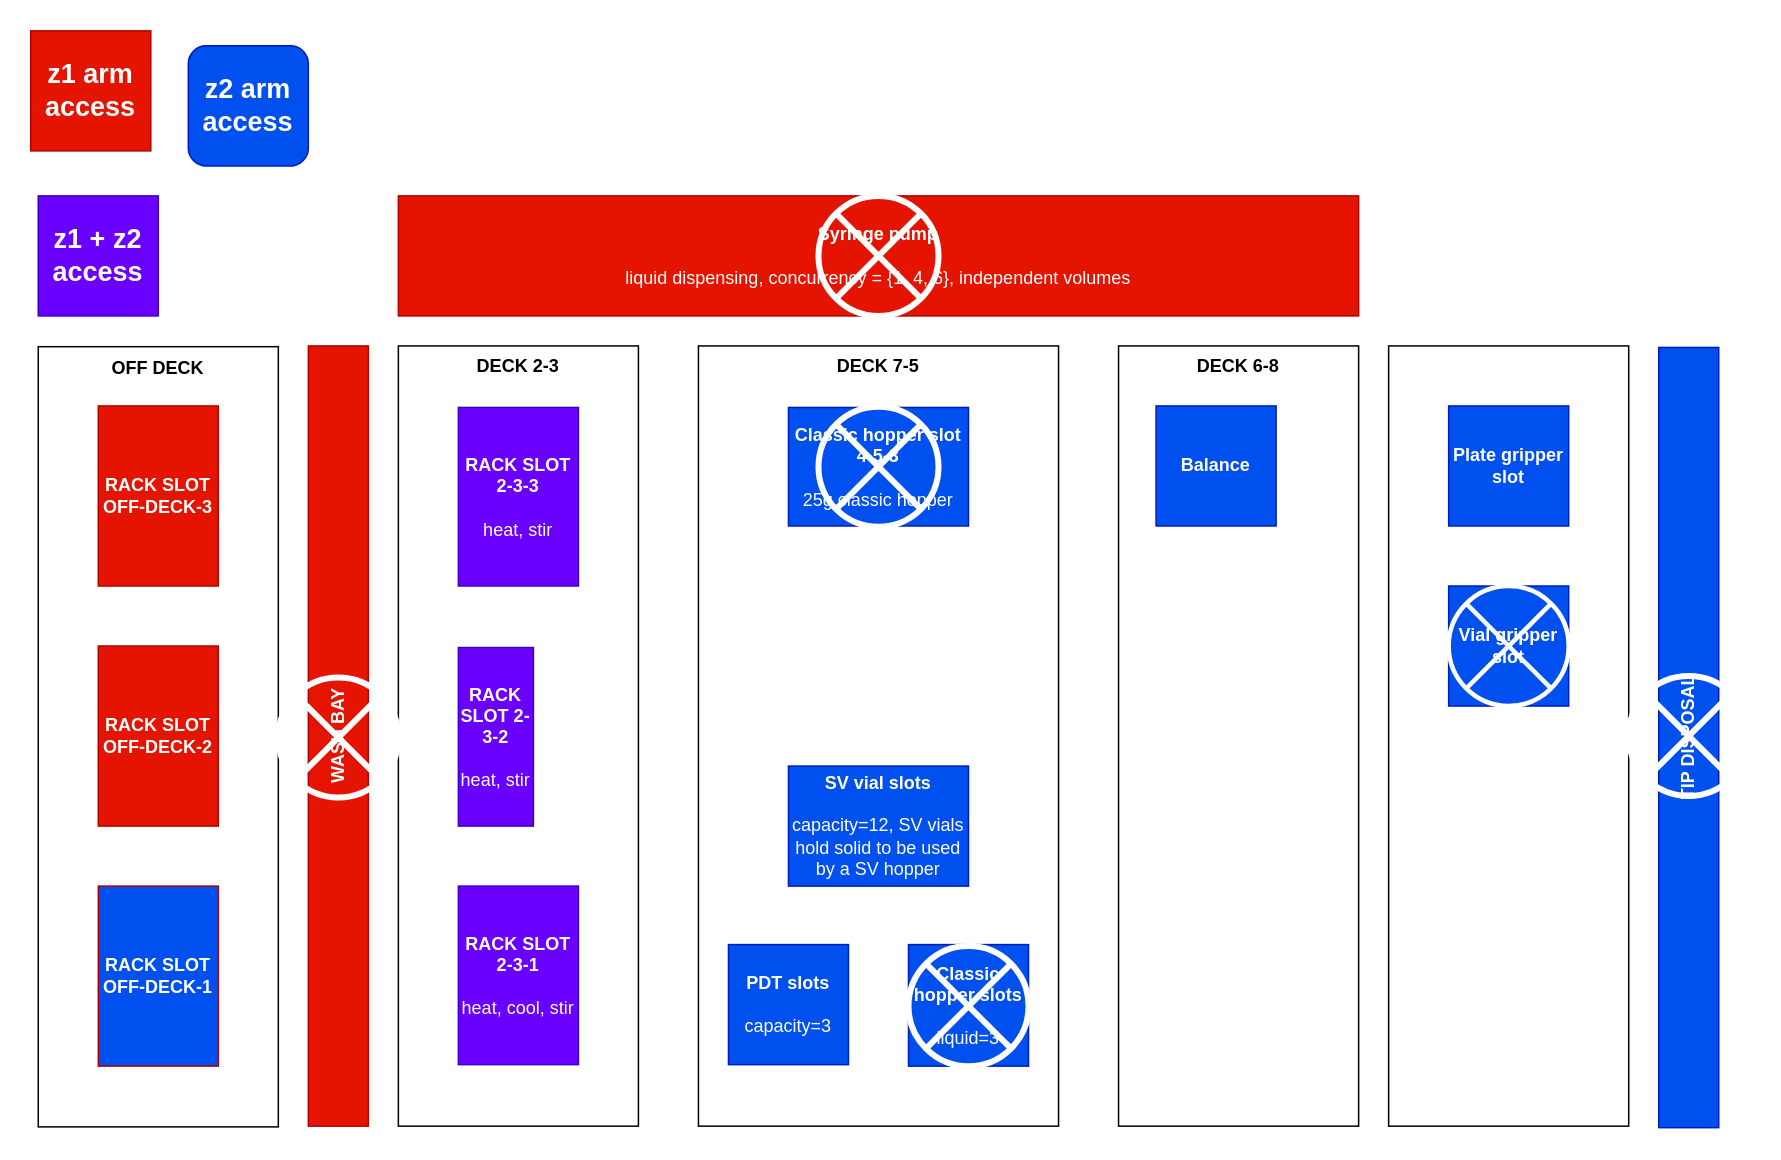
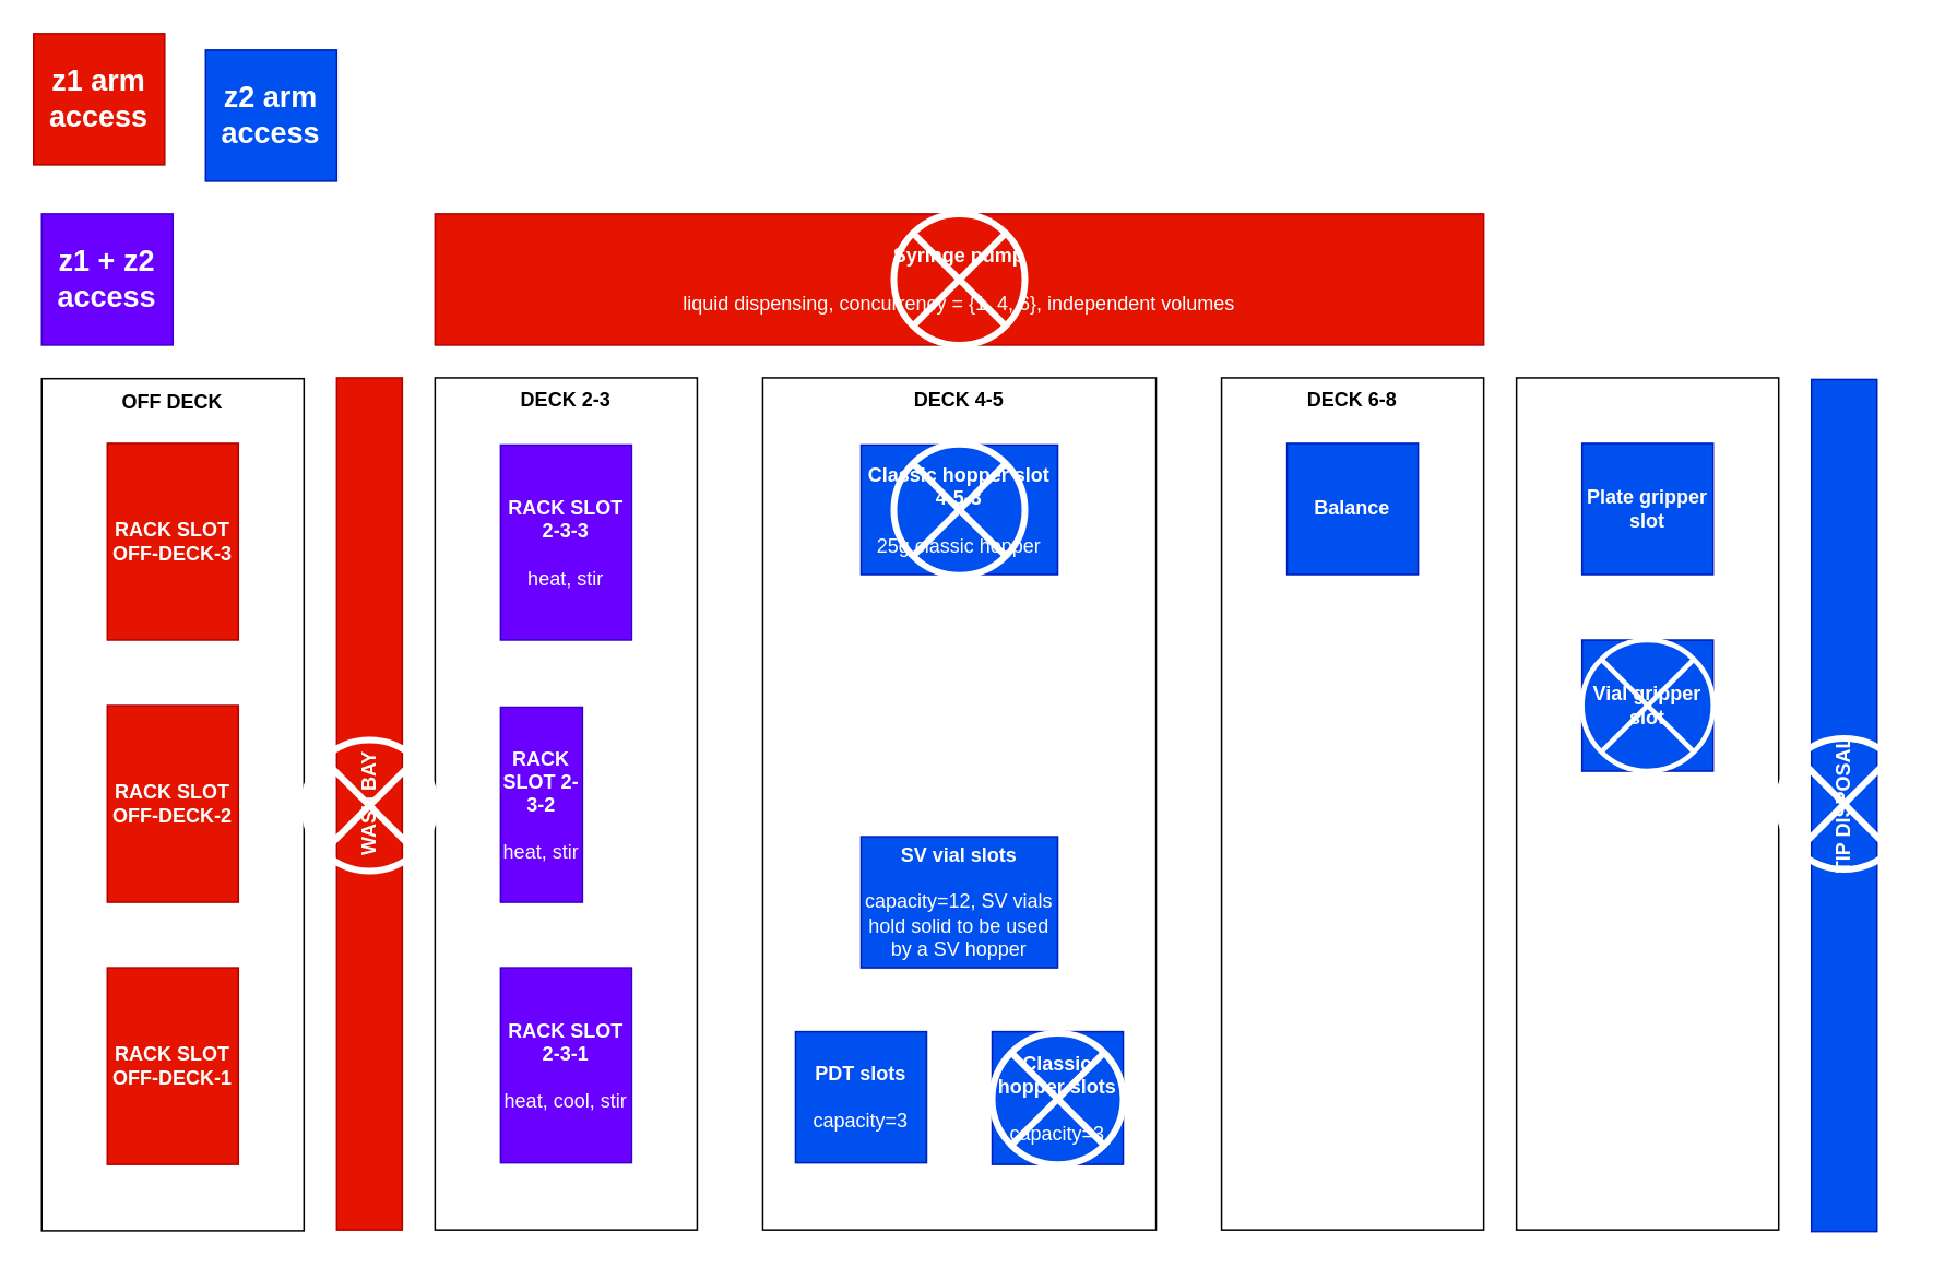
- <mxCell id="19" value="&lt;font style=&quot;font-size: 18px;&quot;&gt;&lt;b style=&quot;&quot;&gt;z2 arm access&lt;/b&gt;&lt;/font&gt;" style="whiteSpace=wrap;html=1;fillColor=#0050ef;fillOpacity=100;fontColor=#ffffff;strokeColor=#001DBC;verticalAlign=middle;align=center;rounded=1;" parent="1" vertex="1"><mxGeometry x="125" y="30" width="80" height="80" as="geometry" /></mxCell>
+ <mxCell id="19" value="&lt;font style=&quot;font-size: 18px;&quot;&gt;&lt;b style=&quot;&quot;&gt;z2 arm access&lt;/b&gt;&lt;/font&gt;" style="rounded=0;whiteSpace=wrap;html=1;fillColor=#0050ef;fillOpacity=100;fontColor=#ffffff;strokeColor=#001DBC;verticalAlign=middle;align=center;" parent="1" vertex="1"><mxGeometry x="125" y="30" width="80" height="80" as="geometry" /></mxCell>
- <mxCell id="5" value="&lt;b&gt;DECK 7-5&lt;/b&gt;" style="rounded=0;whiteSpace=wrap;html=1;verticalAlign=top;fillOpacity=50;" parent="1" vertex="1"><mxGeometry x="465" y="230" width="240" height="520" as="geometry" /></mxCell>
+ <mxCell id="5" value="&lt;b&gt;DECK 4-5&lt;/b&gt;" style="rounded=0;whiteSpace=wrap;html=1;verticalAlign=top;fillOpacity=50;" parent="1" vertex="1"><mxGeometry x="465" y="230" width="240" height="520" as="geometry" /></mxCell>
- <mxCell id="28" value="Balance" style="rounded=0;whiteSpace=wrap;html=1;fontStyle=1;fillColor=#0050ef;fontColor=#ffffff;strokeColor=#001DBC;" parent="26" vertex="1"><mxGeometry x="25" y="40" width="80" height="80" as="geometry" /></mxCell>
+ <mxCell id="28" value="Balance" style="rounded=0;whiteSpace=wrap;html=1;fontStyle=1;fillColor=#0050ef;fontColor=#ffffff;strokeColor=#001DBC;" parent="26" vertex="1"><mxGeometry x="40" y="40" width="80" height="80" as="geometry" /></mxCell>
- <mxCell id="17" value="&lt;b&gt;RACK SLOT OFF-DECK-1&lt;br&gt;&lt;/b&gt;" style="rounded=0;whiteSpace=wrap;html=1;fillColor=#0050ef;fontColor=#ffffff;strokeColor=#B20000;" parent="1" vertex="1"><mxGeometry x="65" y="590" width="80" height="120" as="geometry" /></mxCell>
+ <mxCell id="17" value="&lt;b&gt;RACK SLOT OFF-DECK-1&lt;br&gt;&lt;/b&gt;" style="rounded=0;whiteSpace=wrap;html=1;fillColor=#e51400;fontColor=#ffffff;strokeColor=#B20000;" parent="1" vertex="1"><mxGeometry x="65" y="590" width="80" height="120" as="geometry" /></mxCell>
- <mxCell id="7" value="&lt;b&gt;Classic hopper slots&lt;/b&gt;&lt;br&gt;&lt;br&gt;liquid=3" style="rounded=0;whiteSpace=wrap;html=1;fillColor=#0050ef;fontColor=#ffffff;strokeColor=#001DBC;" parent="1" vertex="1"><mxGeometry x="605" y="629" width="80" height="81" as="geometry" /></mxCell>
+ <mxCell id="7" value="&lt;b&gt;Classic hopper slots&lt;/b&gt;&lt;br&gt;&lt;br&gt;capacity=3" style="rounded=0;whiteSpace=wrap;html=1;fillColor=#0050ef;fontColor=#ffffff;strokeColor=#001DBC;" parent="1" vertex="1"><mxGeometry x="605" y="629" width="80" height="81" as="geometry" /></mxCell>
